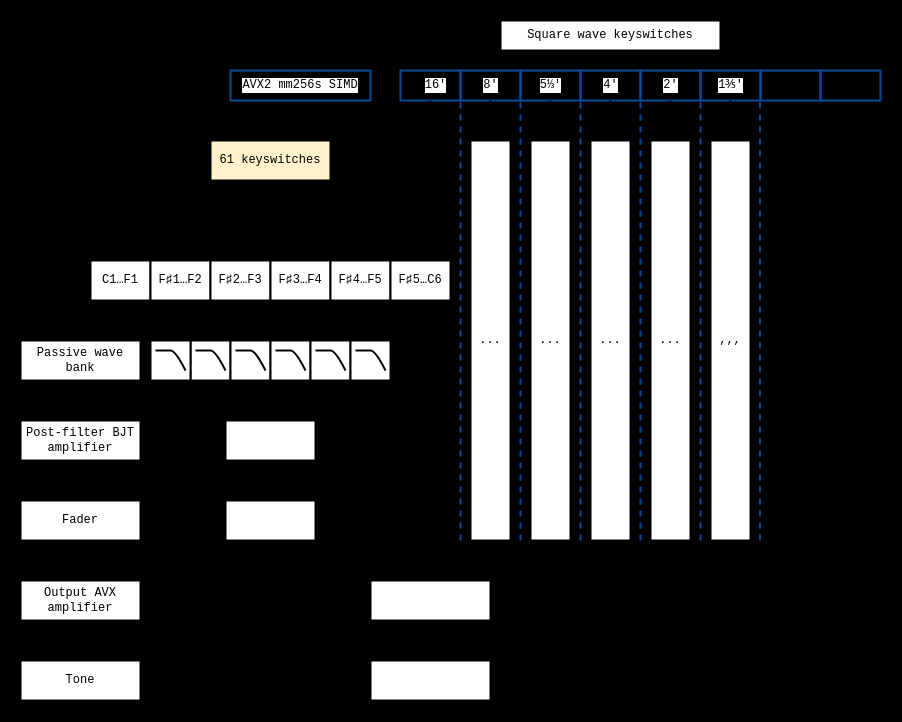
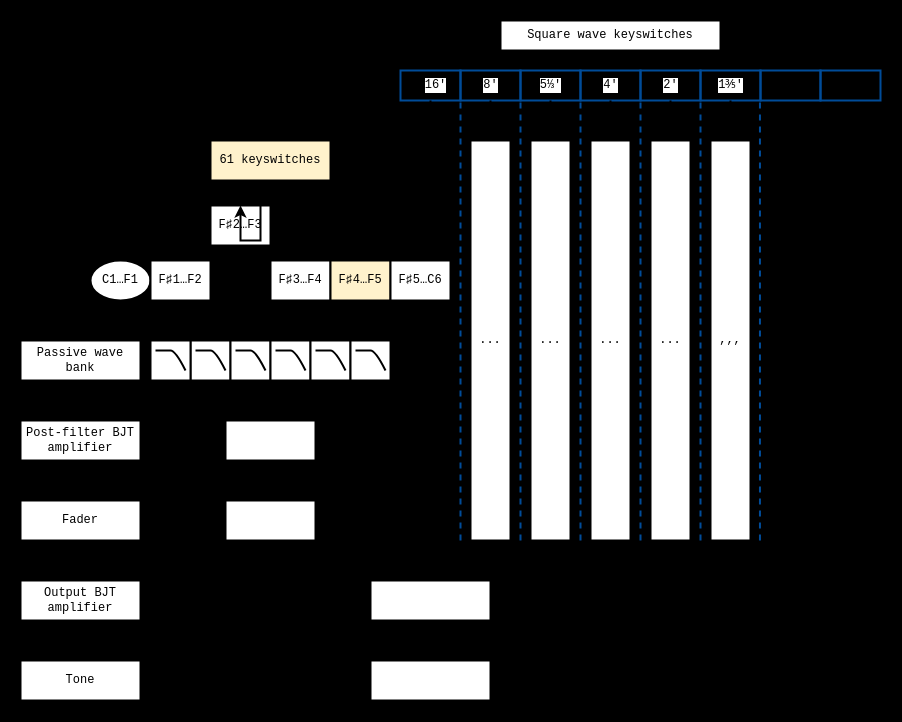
- <mxCell id="70" value="AVX2 mm256s SIMD" style="rounded=0;whiteSpace=wrap;html=1;fillColor=none;strokeColor=#004C99;fontFamily=Courier New;labelBackgroundColor=default;strokeWidth=2;" vertex="1" parent="1"><mxGeometry x="230" y="70" width="140" height="30" as="geometry" /></mxCell>
- <mxCell id="21" style="edgeStyle=orthogonalEdgeStyle;rounded=0;orthogonalLoop=1;jettySize=auto;html=1;entryX=0.5;entryY=0;entryDx=0;entryDy=0;fontFamily=Courier New;strokeWidth=2;" edge="1" parent="1" source="26" target="11"><mxGeometry relative="1" as="geometry"><Array as="points"><mxPoint x="240" y="220" /><mxPoint x="180" y="220" /></Array></mxGeometry></mxCell>
- <mxCell id="9" value="C1…F1" style="rounded=0;whiteSpace=wrap;html=1;fontFamily=Courier New;strokeWidth=2;" vertex="1" parent="1"><mxGeometry x="90" y="260" width="60" height="40" as="geometry" /></mxCell>
+ <mxCell id="9" value="C1…F1" style="ellipse;whiteSpace=wrap;html=1;fontFamily=Courier New;strokeWidth=2;" vertex="1" parent="1"><mxGeometry x="90" y="260" width="60" height="40" as="geometry" /></mxCell>
- <mxCell id="13" value="F♯2…F3" style="rounded=0;whiteSpace=wrap;html=1;fontFamily=Courier New;strokeWidth=2;" vertex="1" parent="1"><mxGeometry x="210" y="260" width="60" height="40" as="geometry" /></mxCell>
+ <mxCell id="13" value="F♯2…F3" style="rounded=0;whiteSpace=wrap;html=1;fontFamily=Courier New;strokeWidth=2;" vertex="1" parent="1"><mxGeometry x="210" y="205" width="60" height="40" as="geometry" /></mxCell>
- <mxCell id="17" value="F♯4…F5" style="rounded=0;whiteSpace=wrap;html=1;fontFamily=Courier New;strokeWidth=2;" vertex="1" parent="1"><mxGeometry x="330" y="260" width="60" height="40" as="geometry" /></mxCell>
+ <mxCell id="17" value="F♯4…F5" style="rounded=0;whiteSpace=wrap;html=1;fontFamily=Courier New;strokeWidth=2;fillColor=#fff2cc;" vertex="1" parent="1"><mxGeometry x="330" y="260" width="60" height="40" as="geometry" /></mxCell>
- <mxCell id="57" value="Output AVX amplifier" style="rounded=0;whiteSpace=wrap;html=1;fontFamily=Courier New;strokeWidth=2;" vertex="1" parent="1"><mxGeometry x="20" y="580" width="120" height="40" as="geometry" /></mxCell>
+ <mxCell id="57" value="Output BJT amplifier" style="rounded=0;whiteSpace=wrap;html=1;fontFamily=Courier New;strokeWidth=2;" vertex="1" parent="1"><mxGeometry x="20" y="580" width="120" height="40" as="geometry" /></mxCell>
